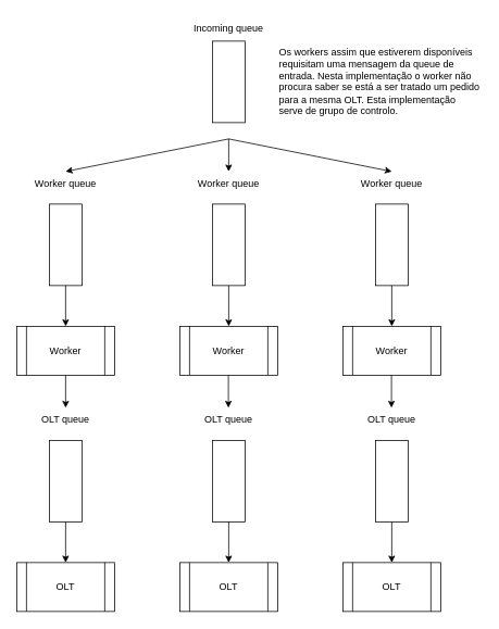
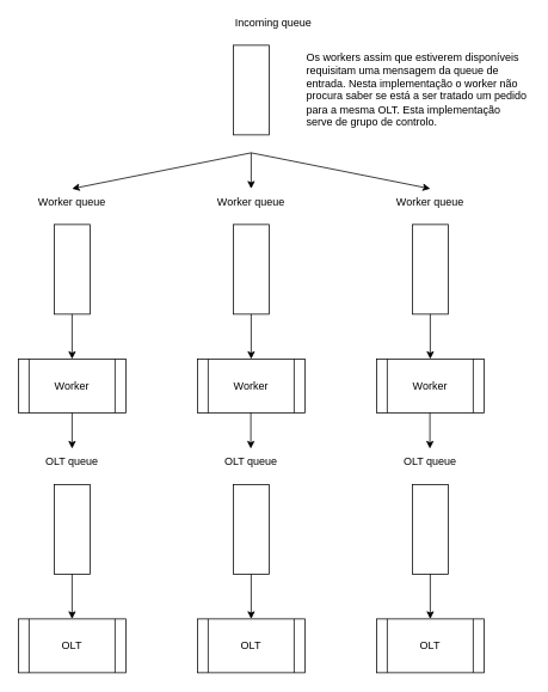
- <mxCell id="3" value="Incoming queue" style="text;html=1;strokeColor=none;fillColor=none;align=center;verticalAlign=middle;whiteSpace=wrap;rounded=0;" parent="1" vertex="1"><mxGeometry x="230" y="20" width="100" height="30" as="geometry" /></mxCell>
+ <mxCell id="3" value="Incoming queue" style="text;html=1;strokeColor=none;fillColor=none;align=center;verticalAlign=middle;whiteSpace=wrap;rounded=0;" parent="1" vertex="1"><mxGeometry x="255" y="10" width="100" height="30" as="geometry" /></mxCell>
